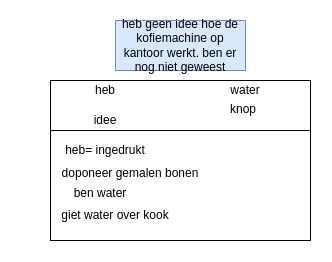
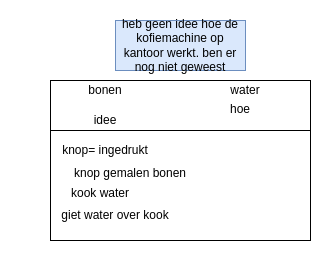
- <mxCell id="4" value="heb" style="text;html=1;strokeColor=none;fillColor=none;align=center;verticalAlign=middle;whiteSpace=wrap;rounded=0;" parent="1" vertex="1"><mxGeometry x="70" y="80" width="70" height="20" as="geometry" /></mxCell>
+ <mxCell id="4" value="bonen" style="text;html=1;strokeColor=none;fillColor=none;align=center;verticalAlign=middle;whiteSpace=wrap;rounded=0;" parent="1" vertex="1"><mxGeometry x="70" y="80" width="70" height="20" as="geometry" /></mxCell>
- <mxCell id="9" value="knop" style="text;html=1;" parent="1" vertex="1"><mxGeometry x="227.5" y="95" width="50" height="30" as="geometry" /></mxCell>
+ <mxCell id="9" value="hoe" style="text;html=1;" parent="1" vertex="1"><mxGeometry x="227.5" y="95" width="50" height="30" as="geometry" /></mxCell>
- <mxCell id="7" value="heb= ingedrukt" style="text;html=1;strokeColor=none;fillColor=none;align=center;verticalAlign=middle;whiteSpace=wrap;rounded=0;" parent="1" vertex="1"><mxGeometry x="25" y="140" width="160" height="20" as="geometry" /></mxCell>
+ <mxCell id="7" value="knop= ingedrukt" style="text;html=1;strokeColor=none;fillColor=none;align=center;verticalAlign=middle;whiteSpace=wrap;rounded=0;" parent="1" vertex="1"><mxGeometry x="25" y="140" width="160" height="20" as="geometry" /></mxCell>
- <mxCell id="11" value="doponeer gemalen bonen" style="text;html=1;strokeColor=none;fillColor=none;align=center;verticalAlign=middle;whiteSpace=wrap;rounded=0;" parent="1" vertex="1"><mxGeometry x="50" y="162.5" width="160" height="20" as="geometry" /></mxCell>
+ <mxCell id="11" value="knop gemalen bonen" style="text;html=1;strokeColor=none;fillColor=none;align=center;verticalAlign=middle;whiteSpace=wrap;rounded=0;" parent="1" vertex="1"><mxGeometry x="50" y="162.5" width="160" height="20" as="geometry" /></mxCell>
- <mxCell id="10" value="ben water" style="text;html=1;strokeColor=none;fillColor=none;align=center;verticalAlign=middle;whiteSpace=wrap;rounded=0;" parent="1" vertex="1"><mxGeometry x="20" y="182.5" width="160" height="20" as="geometry" /></mxCell>
+ <mxCell id="10" value="kook water" style="text;html=1;strokeColor=none;fillColor=none;align=center;verticalAlign=middle;whiteSpace=wrap;rounded=0;" parent="1" vertex="1"><mxGeometry x="20" y="182.5" width="160" height="20" as="geometry" /></mxCell>
